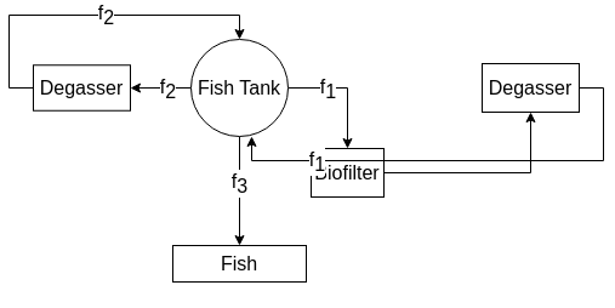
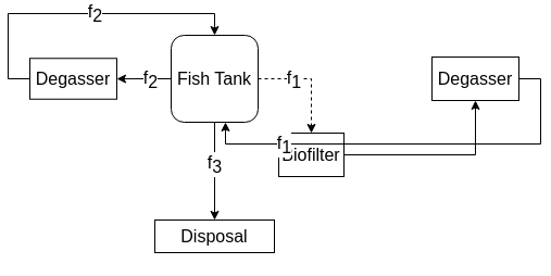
- <mxCell id="8" value="Fish Tank" style="ellipse;whiteSpace=wrap;html=1;aspect=fixed;fontSize=16;" vertex="1" parent="1"><mxGeometry x="150" y="20" width="80" height="80" as="geometry" /></mxCell>
+ <mxCell id="8" value="Fish Tank" style="whiteSpace=wrap;html=1;aspect=fixed;fontSize=16;rounded=1;" vertex="1" parent="1"><mxGeometry x="150" y="20" width="80" height="80" as="geometry" /></mxCell>
- <mxCell id="2" value="" style="edgeStyle=orthogonalEdgeStyle;rounded=0;orthogonalLoop=1;jettySize=auto;html=1;fontSize=16;" edge="1" parent="1" source="8" target="10"><mxGeometry relative="1" as="geometry" /></mxCell>
+ <mxCell id="2" value="" style="edgeStyle=orthogonalEdgeStyle;rounded=0;orthogonalLoop=1;jettySize=auto;html=1;fontSize=16;dashed=1;" edge="1" parent="1" source="8" target="10"><mxGeometry relative="1" as="geometry" /></mxCell>
- <mxCell id="17" value="Fish" style="whiteSpace=wrap;html=1;fontSize=16;" vertex="1" parent="1"><mxGeometry x="135" y="190" width="110" height="30" as="geometry" /></mxCell>
+ <mxCell id="17" value="Disposal" style="whiteSpace=wrap;html=1;fontSize=16;" vertex="1" parent="1"><mxGeometry x="135" y="190" width="110" height="30" as="geometry" /></mxCell>
